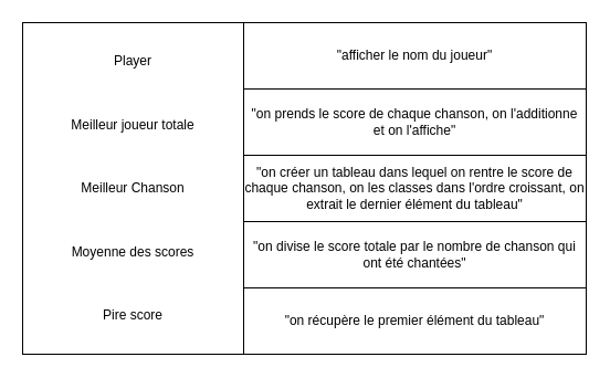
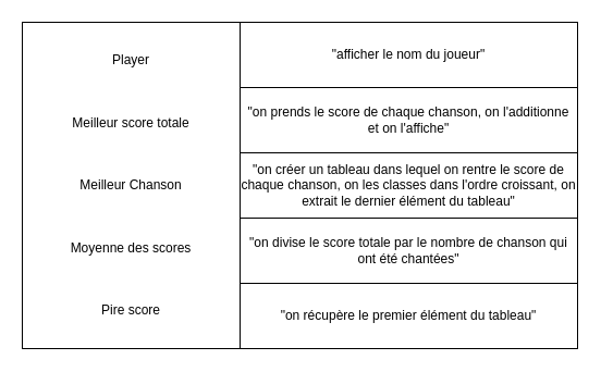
- <mxCell id="2" value="Player&lt;br&gt;&lt;br&gt;&lt;br&gt;&lt;br&gt;Meilleur joueur totale&lt;br&gt;&lt;br&gt;&lt;br&gt;&lt;br&gt;Meilleur Chanson&lt;br&gt;&lt;br&gt;&lt;br&gt;&lt;br&gt;Moyenne des scores&lt;br&gt;&lt;br&gt;&lt;br&gt;&lt;br&gt;Pire score" style="rounded=0;whiteSpace=wrap;html=1;" vertex="1" parent="1"><mxGeometry x="20" y="20" width="200" height="300" as="geometry" /></mxCell>
+ <mxCell id="2" value="Player&lt;br&gt;&lt;br&gt;&lt;br&gt;&lt;br&gt;Meilleur score totale&lt;br&gt;&lt;br&gt;&lt;br&gt;&lt;br&gt;Meilleur Chanson&lt;br&gt;&lt;br&gt;&lt;br&gt;&lt;br&gt;Moyenne des scores&lt;br&gt;&lt;br&gt;&lt;br&gt;&lt;br&gt;Pire score" style="rounded=0;whiteSpace=wrap;html=1;" vertex="1" parent="1"><mxGeometry x="20" y="20" width="200" height="300" as="geometry" /></mxCell>
